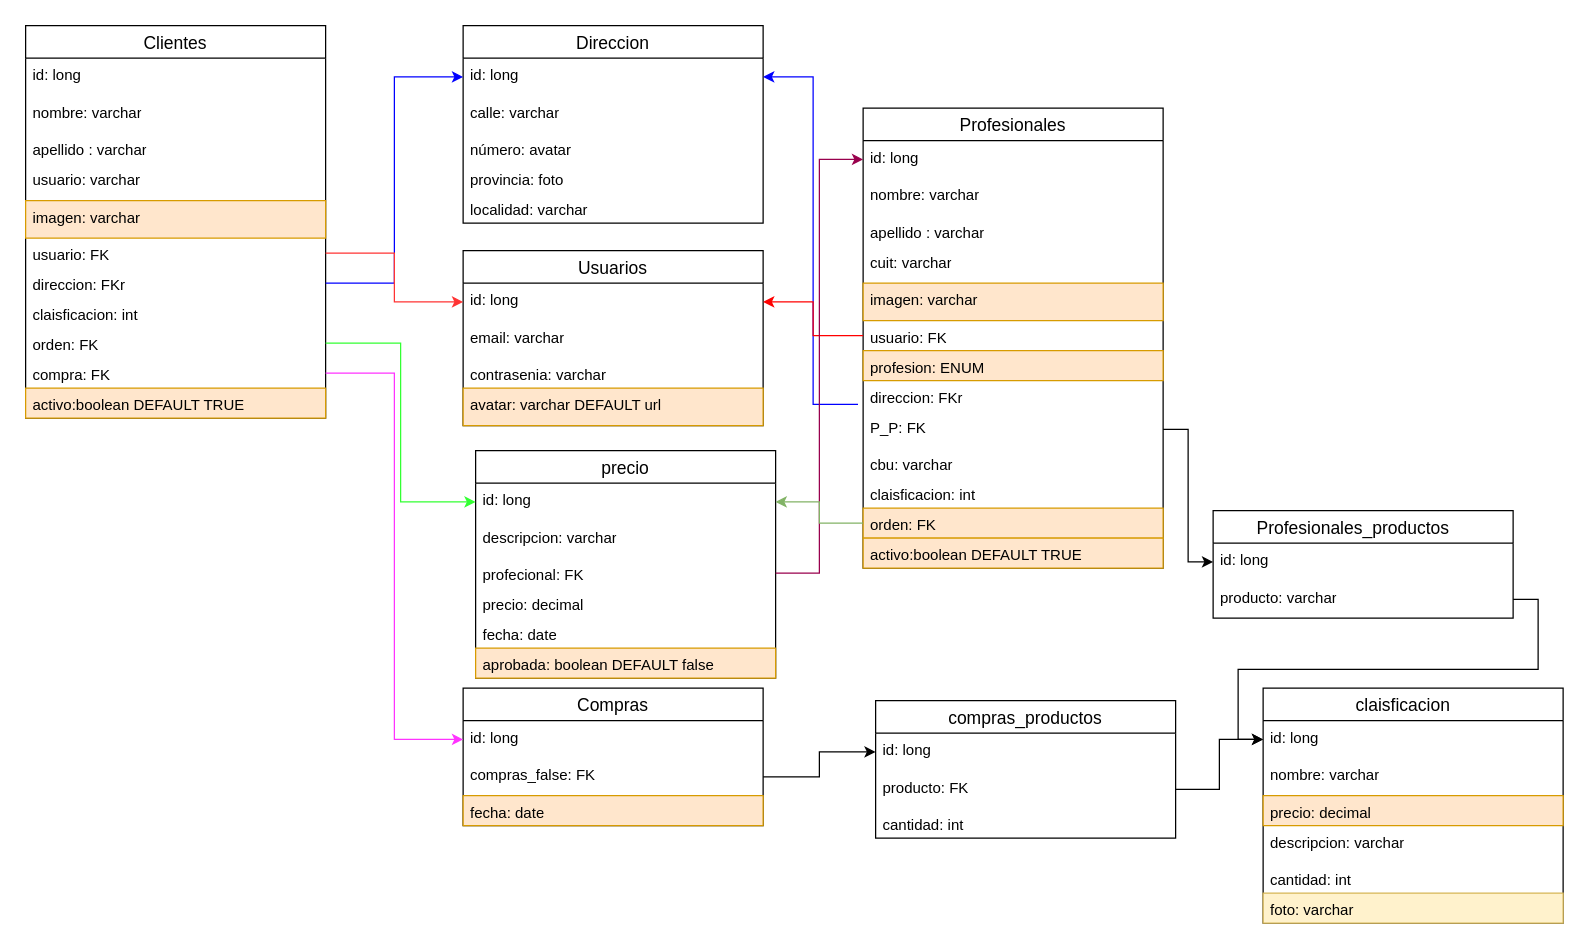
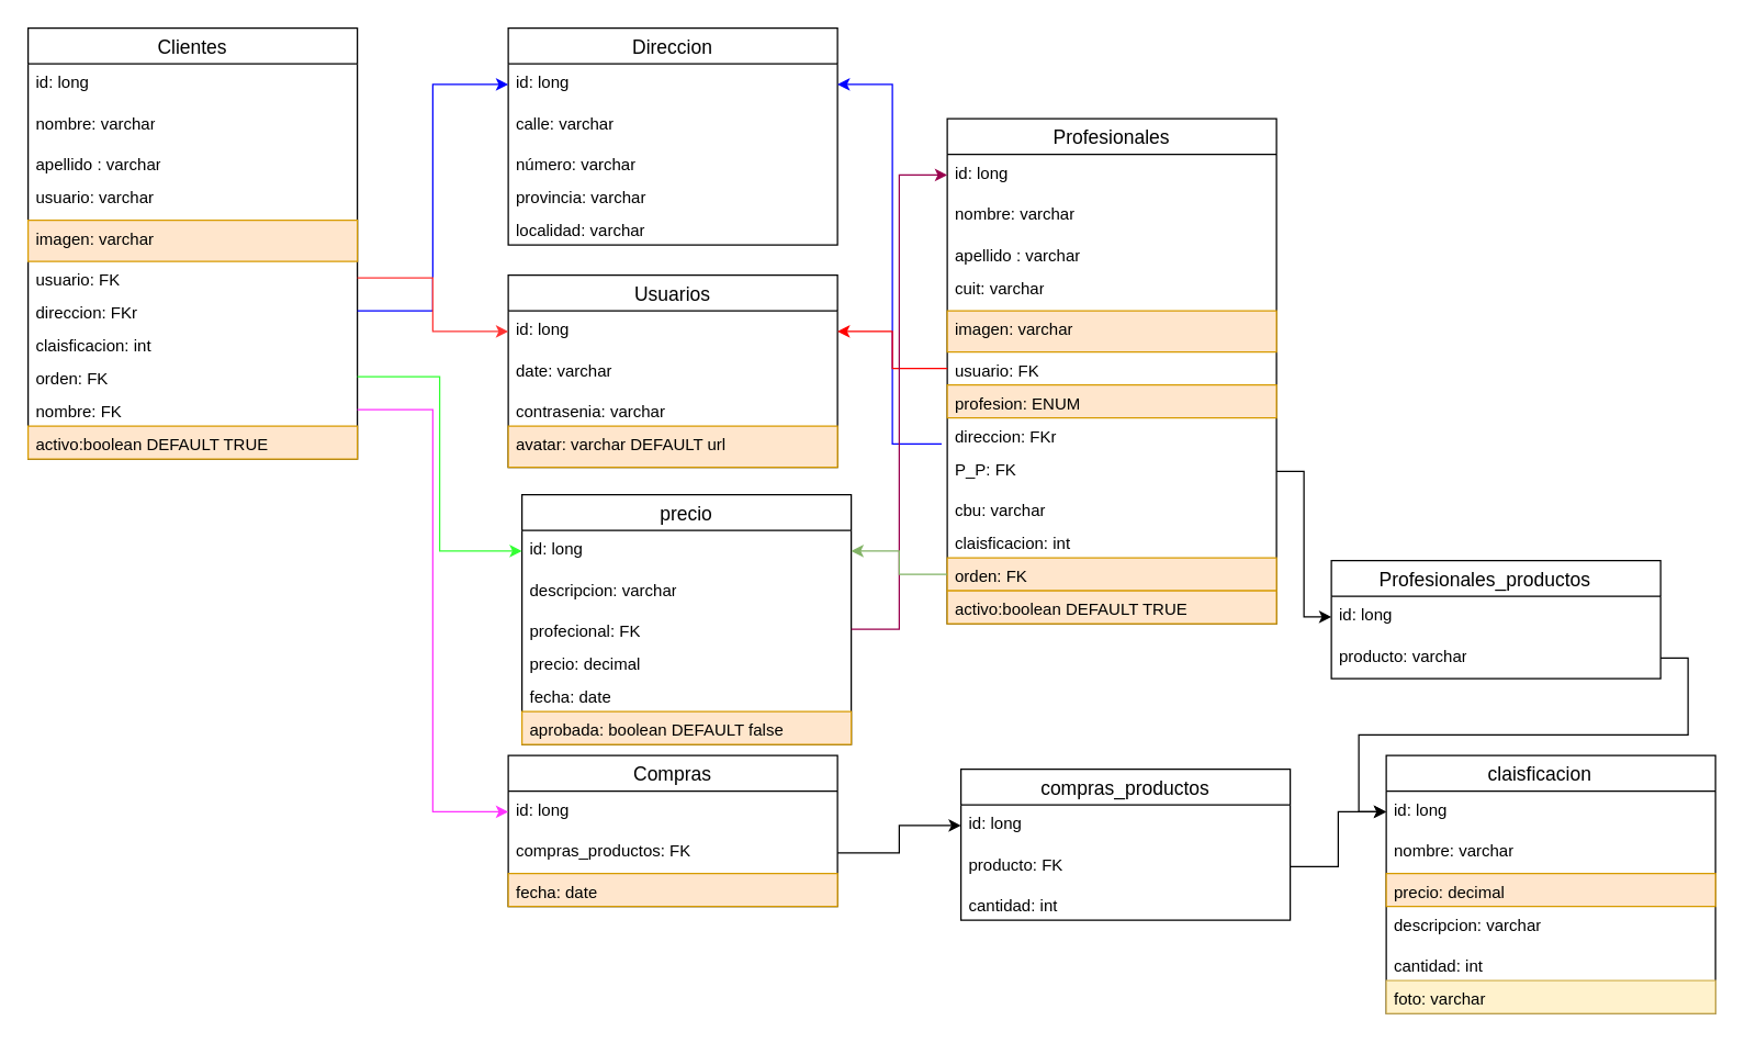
- <mxCell id="17" value="número: avatar" style="text;strokeColor=none;fillColor=none;spacingLeft=4;spacingRight=4;overflow=hidden;rotatable=0;points=[[0,0.5],[1,0.5]];portConstraint=eastwest;fontSize=12;whiteSpace=wrap;html=1;" parent="14" vertex="1"><mxGeometry y="86" width="240" height="24" as="geometry" /></mxCell>
+ <mxCell id="17" value="número: varchar" style="text;strokeColor=none;fillColor=none;spacingLeft=4;spacingRight=4;overflow=hidden;rotatable=0;points=[[0,0.5],[1,0.5]];portConstraint=eastwest;fontSize=12;whiteSpace=wrap;html=1;" parent="14" vertex="1"><mxGeometry y="86" width="240" height="24" as="geometry" /></mxCell>
- <mxCell id="18" value="provincia: foto" style="text;strokeColor=none;fillColor=none;spacingLeft=4;spacingRight=4;overflow=hidden;rotatable=0;points=[[0,0.5],[1,0.5]];portConstraint=eastwest;fontSize=12;whiteSpace=wrap;html=1;" parent="14" vertex="1"><mxGeometry y="110" width="240" height="24" as="geometry" /></mxCell>
+ <mxCell id="18" value="provincia: varchar" style="text;strokeColor=none;fillColor=none;spacingLeft=4;spacingRight=4;overflow=hidden;rotatable=0;points=[[0,0.5],[1,0.5]];portConstraint=eastwest;fontSize=12;whiteSpace=wrap;html=1;" parent="14" vertex="1"><mxGeometry y="110" width="240" height="24" as="geometry" /></mxCell>
- <mxCell id="23" value="email: varchar" style="text;strokeColor=none;fillColor=none;spacingLeft=4;spacingRight=4;overflow=hidden;rotatable=0;points=[[0,0.5],[1,0.5]];portConstraint=eastwest;fontSize=12;whiteSpace=wrap;html=1;" parent="21" vertex="1"><mxGeometry y="56" width="240" height="30" as="geometry" /></mxCell>
+ <mxCell id="23" value="date: varchar" style="text;strokeColor=none;fillColor=none;spacingLeft=4;spacingRight=4;overflow=hidden;rotatable=0;points=[[0,0.5],[1,0.5]];portConstraint=eastwest;fontSize=12;whiteSpace=wrap;html=1;" parent="21" vertex="1"><mxGeometry y="56" width="240" height="30" as="geometry" /></mxCell>
- <mxCell id="12" value="compra: FK " style="text;strokeColor=none;fillColor=none;spacingLeft=4;spacingRight=4;overflow=hidden;rotatable=0;points=[[0,0.5],[1,0.5]];portConstraint=eastwest;fontSize=12;whiteSpace=wrap;html=1;" parent="2" vertex="1"><mxGeometry y="266" width="240" height="24" as="geometry" /></mxCell>
+ <mxCell id="12" value="nombre: FK " style="text;strokeColor=none;fillColor=none;spacingLeft=4;spacingRight=4;overflow=hidden;rotatable=0;points=[[0,0.5],[1,0.5]];portConstraint=eastwest;fontSize=12;whiteSpace=wrap;html=1;" parent="2" vertex="1"><mxGeometry y="266" width="240" height="24" as="geometry" /></mxCell>
- <mxCell id="66" value="compras_false: FK " style="text;strokeColor=none;fillColor=none;spacingLeft=4;spacingRight=4;overflow=hidden;rotatable=0;points=[[0,0.5],[1,0.5]];portConstraint=eastwest;fontSize=12;whiteSpace=wrap;html=1;" parent="64" vertex="1"><mxGeometry y="56" width="240" height="30" as="geometry" /></mxCell>
+ <mxCell id="66" value="compras_productos: FK " style="text;strokeColor=none;fillColor=none;spacingLeft=4;spacingRight=4;overflow=hidden;rotatable=0;points=[[0,0.5],[1,0.5]];portConstraint=eastwest;fontSize=12;whiteSpace=wrap;html=1;" parent="64" vertex="1"><mxGeometry y="56" width="240" height="30" as="geometry" /></mxCell>
